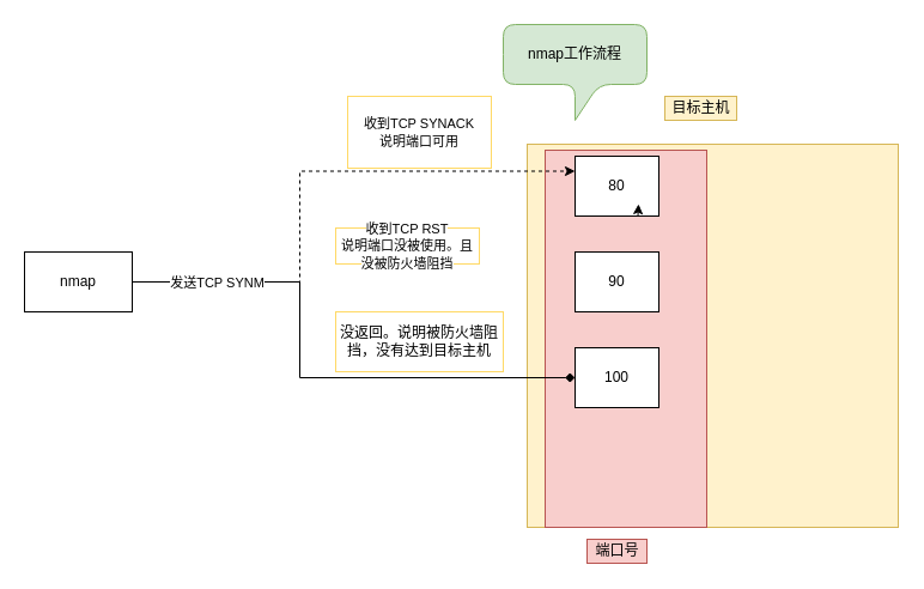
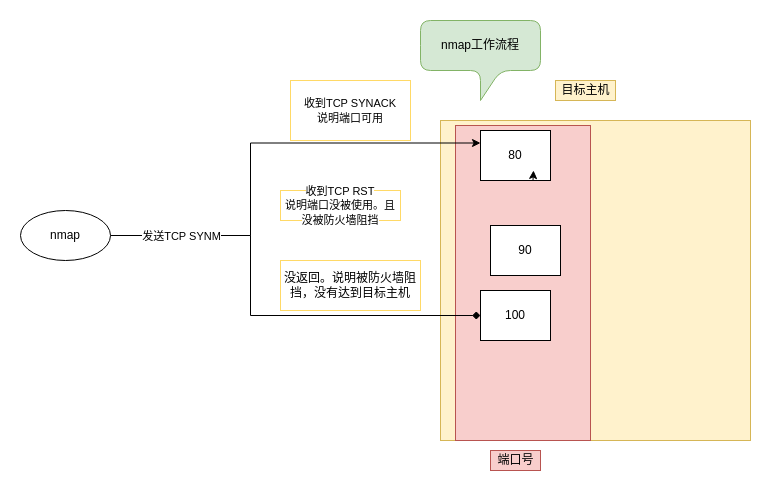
- <mxCell id="4" style="edgeStyle=orthogonalEdgeStyle;rounded=0;orthogonalLoop=1;jettySize=auto;html=1;exitX=1;exitY=0.5;exitDx=0;exitDy=0;entryX=0;entryY=0.25;entryDx=0;entryDy=0;dashed=1;" parent="1" source="7" target="9" edge="1"><mxGeometry relative="1" as="geometry"><Array as="points"><mxPoint x="250" y="235" /><mxPoint x="250" y="143" /></Array></mxGeometry></mxCell>
+ <mxCell id="4" style="edgeStyle=orthogonalEdgeStyle;rounded=0;orthogonalLoop=1;jettySize=auto;html=1;exitX=1;exitY=0.5;exitDx=0;exitDy=0;entryX=0;entryY=0.25;entryDx=0;entryDy=0;" parent="1" source="7" target="9" edge="1"><mxGeometry relative="1" as="geometry"><Array as="points"><mxPoint x="250" y="235" /><mxPoint x="250" y="143" /></Array></mxGeometry></mxCell>
- <mxCell id="7" value="nmap" style="rounded=0;whiteSpace=wrap;html=1;" parent="1" vertex="1"><mxGeometry x="20" y="210" width="90" height="50" as="geometry" /></mxCell>
+ <mxCell id="7" value="nmap" style="ellipse;whiteSpace=wrap;html=1;" parent="1" vertex="1"><mxGeometry x="20" y="210" width="90" height="50" as="geometry" /></mxCell>
- <mxCell id="10" value="90" style="rounded=0;whiteSpace=wrap;html=1;" parent="1" vertex="1"><mxGeometry x="480" y="210" width="70" height="50" as="geometry" /></mxCell>
+ <mxCell id="10" value="90" style="rounded=0;whiteSpace=wrap;html=1;" parent="1" vertex="1"><mxGeometry x="490" y="225" width="70" height="50" as="geometry" /></mxCell>
